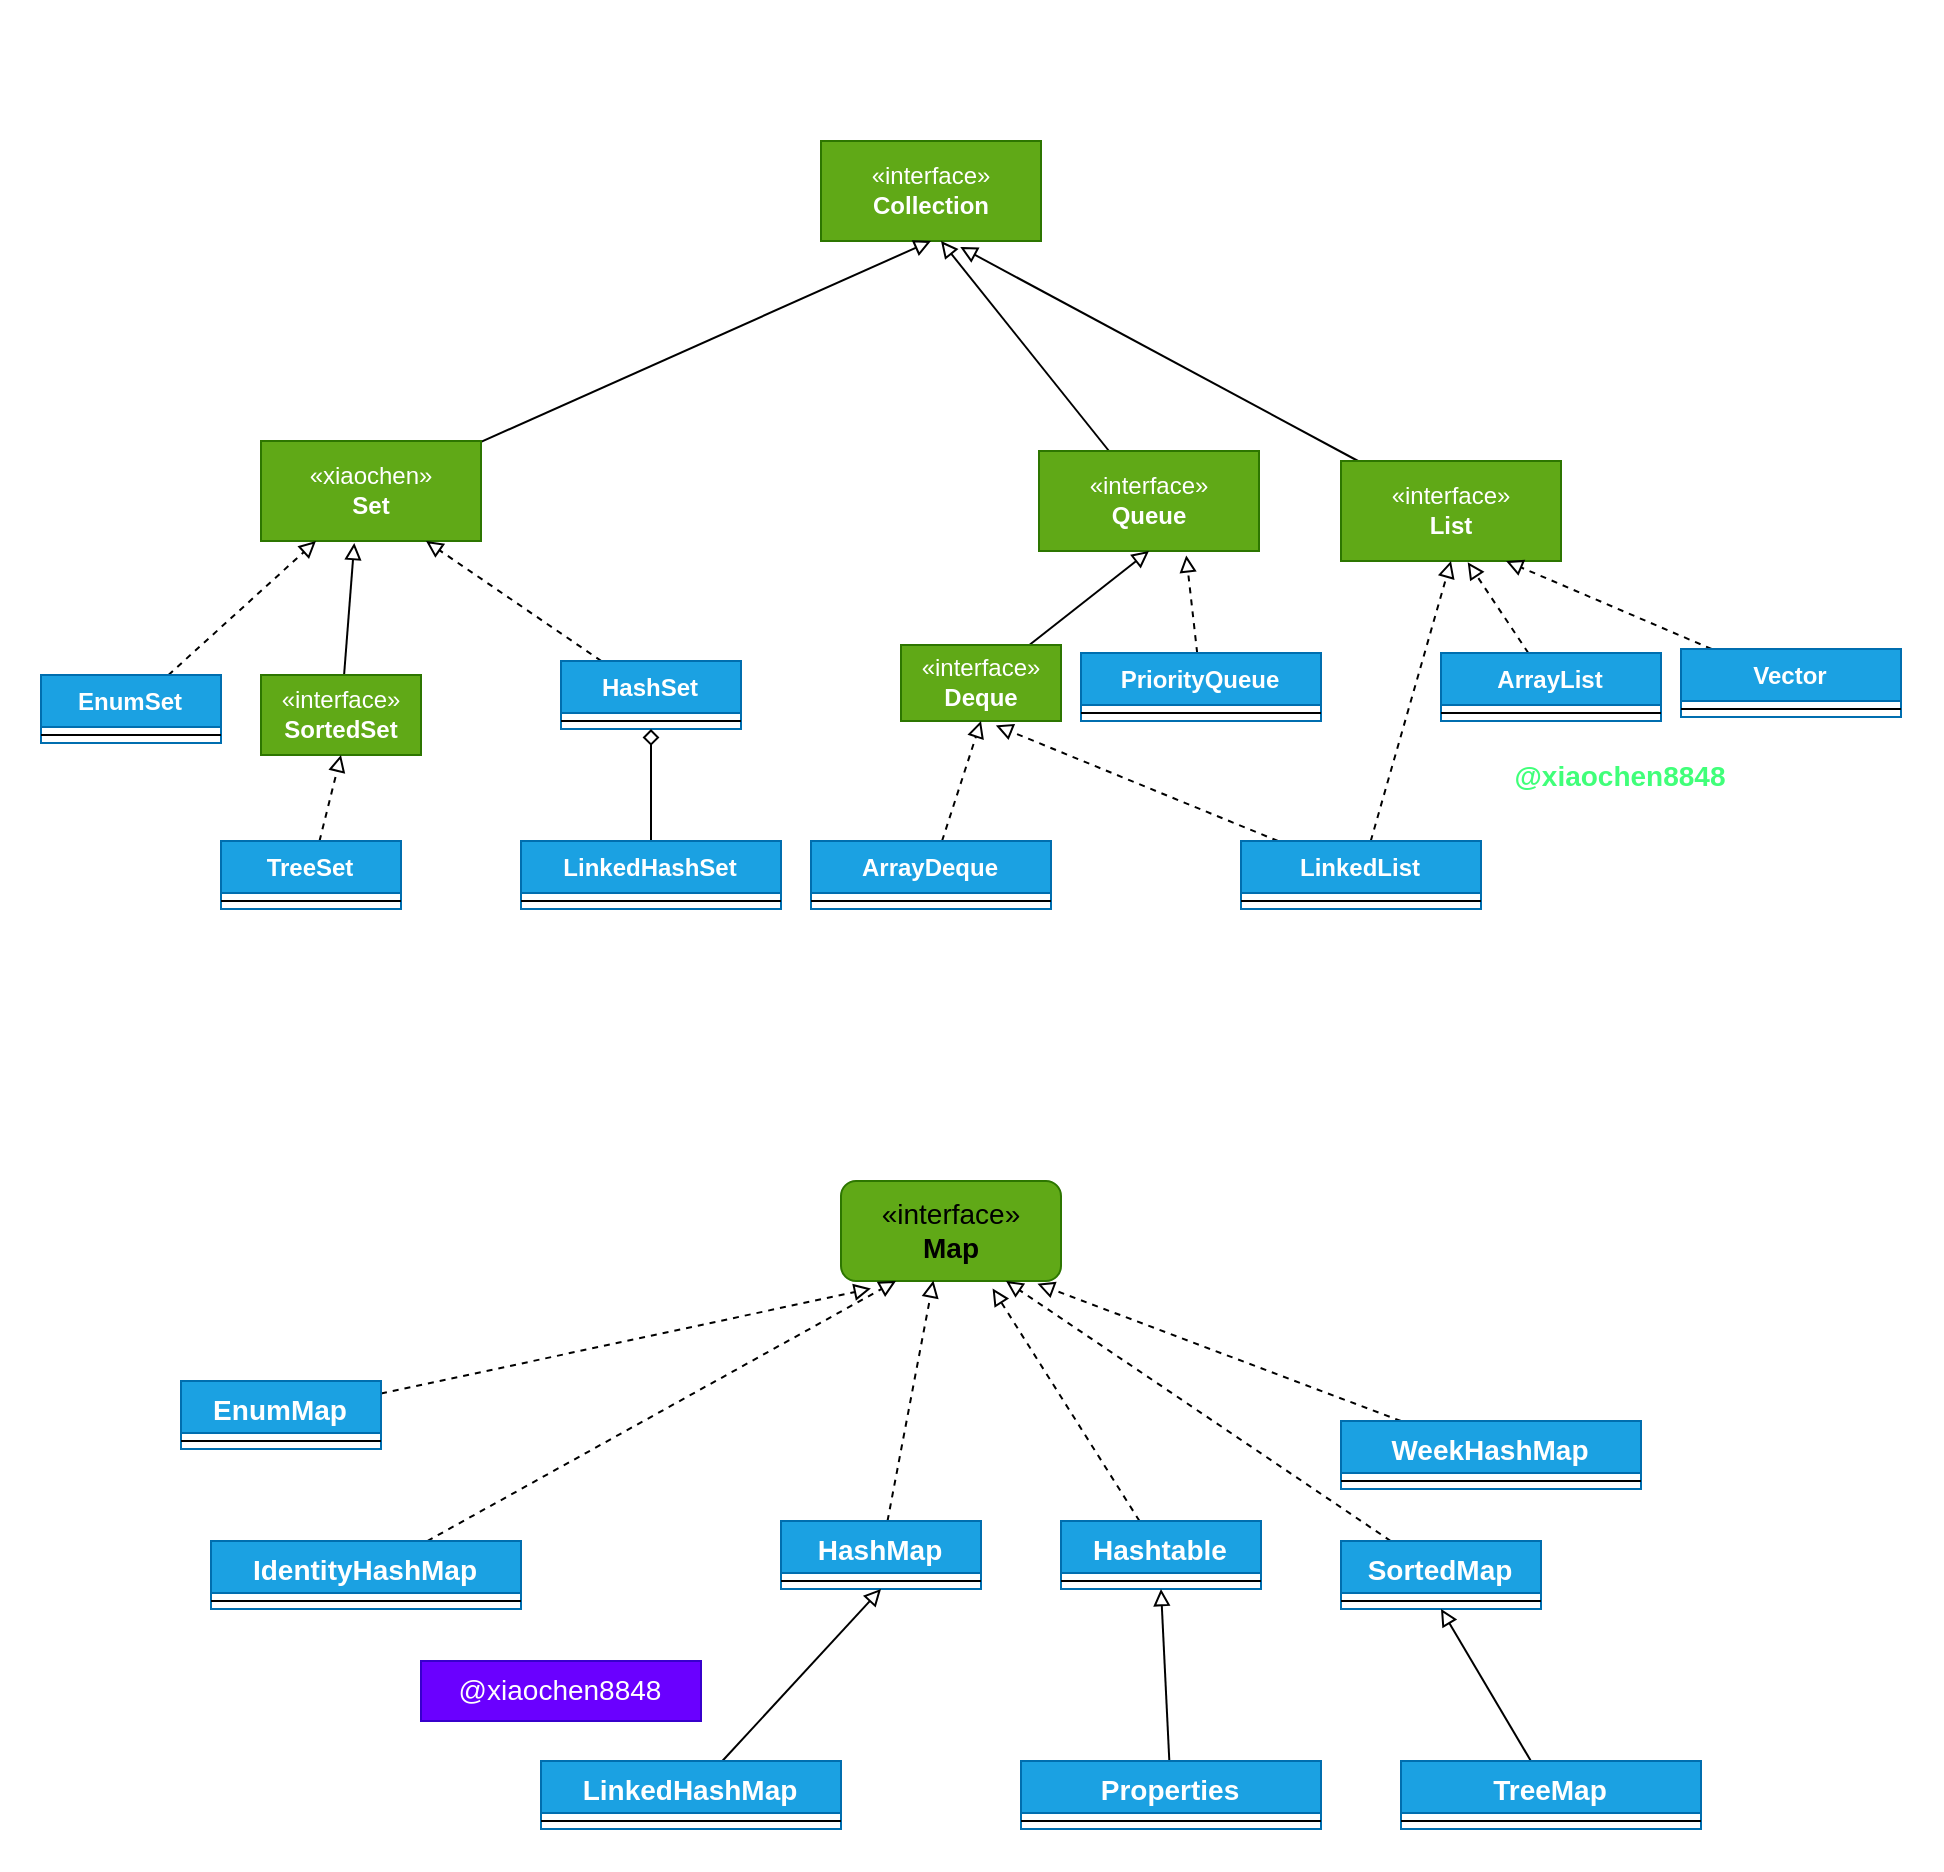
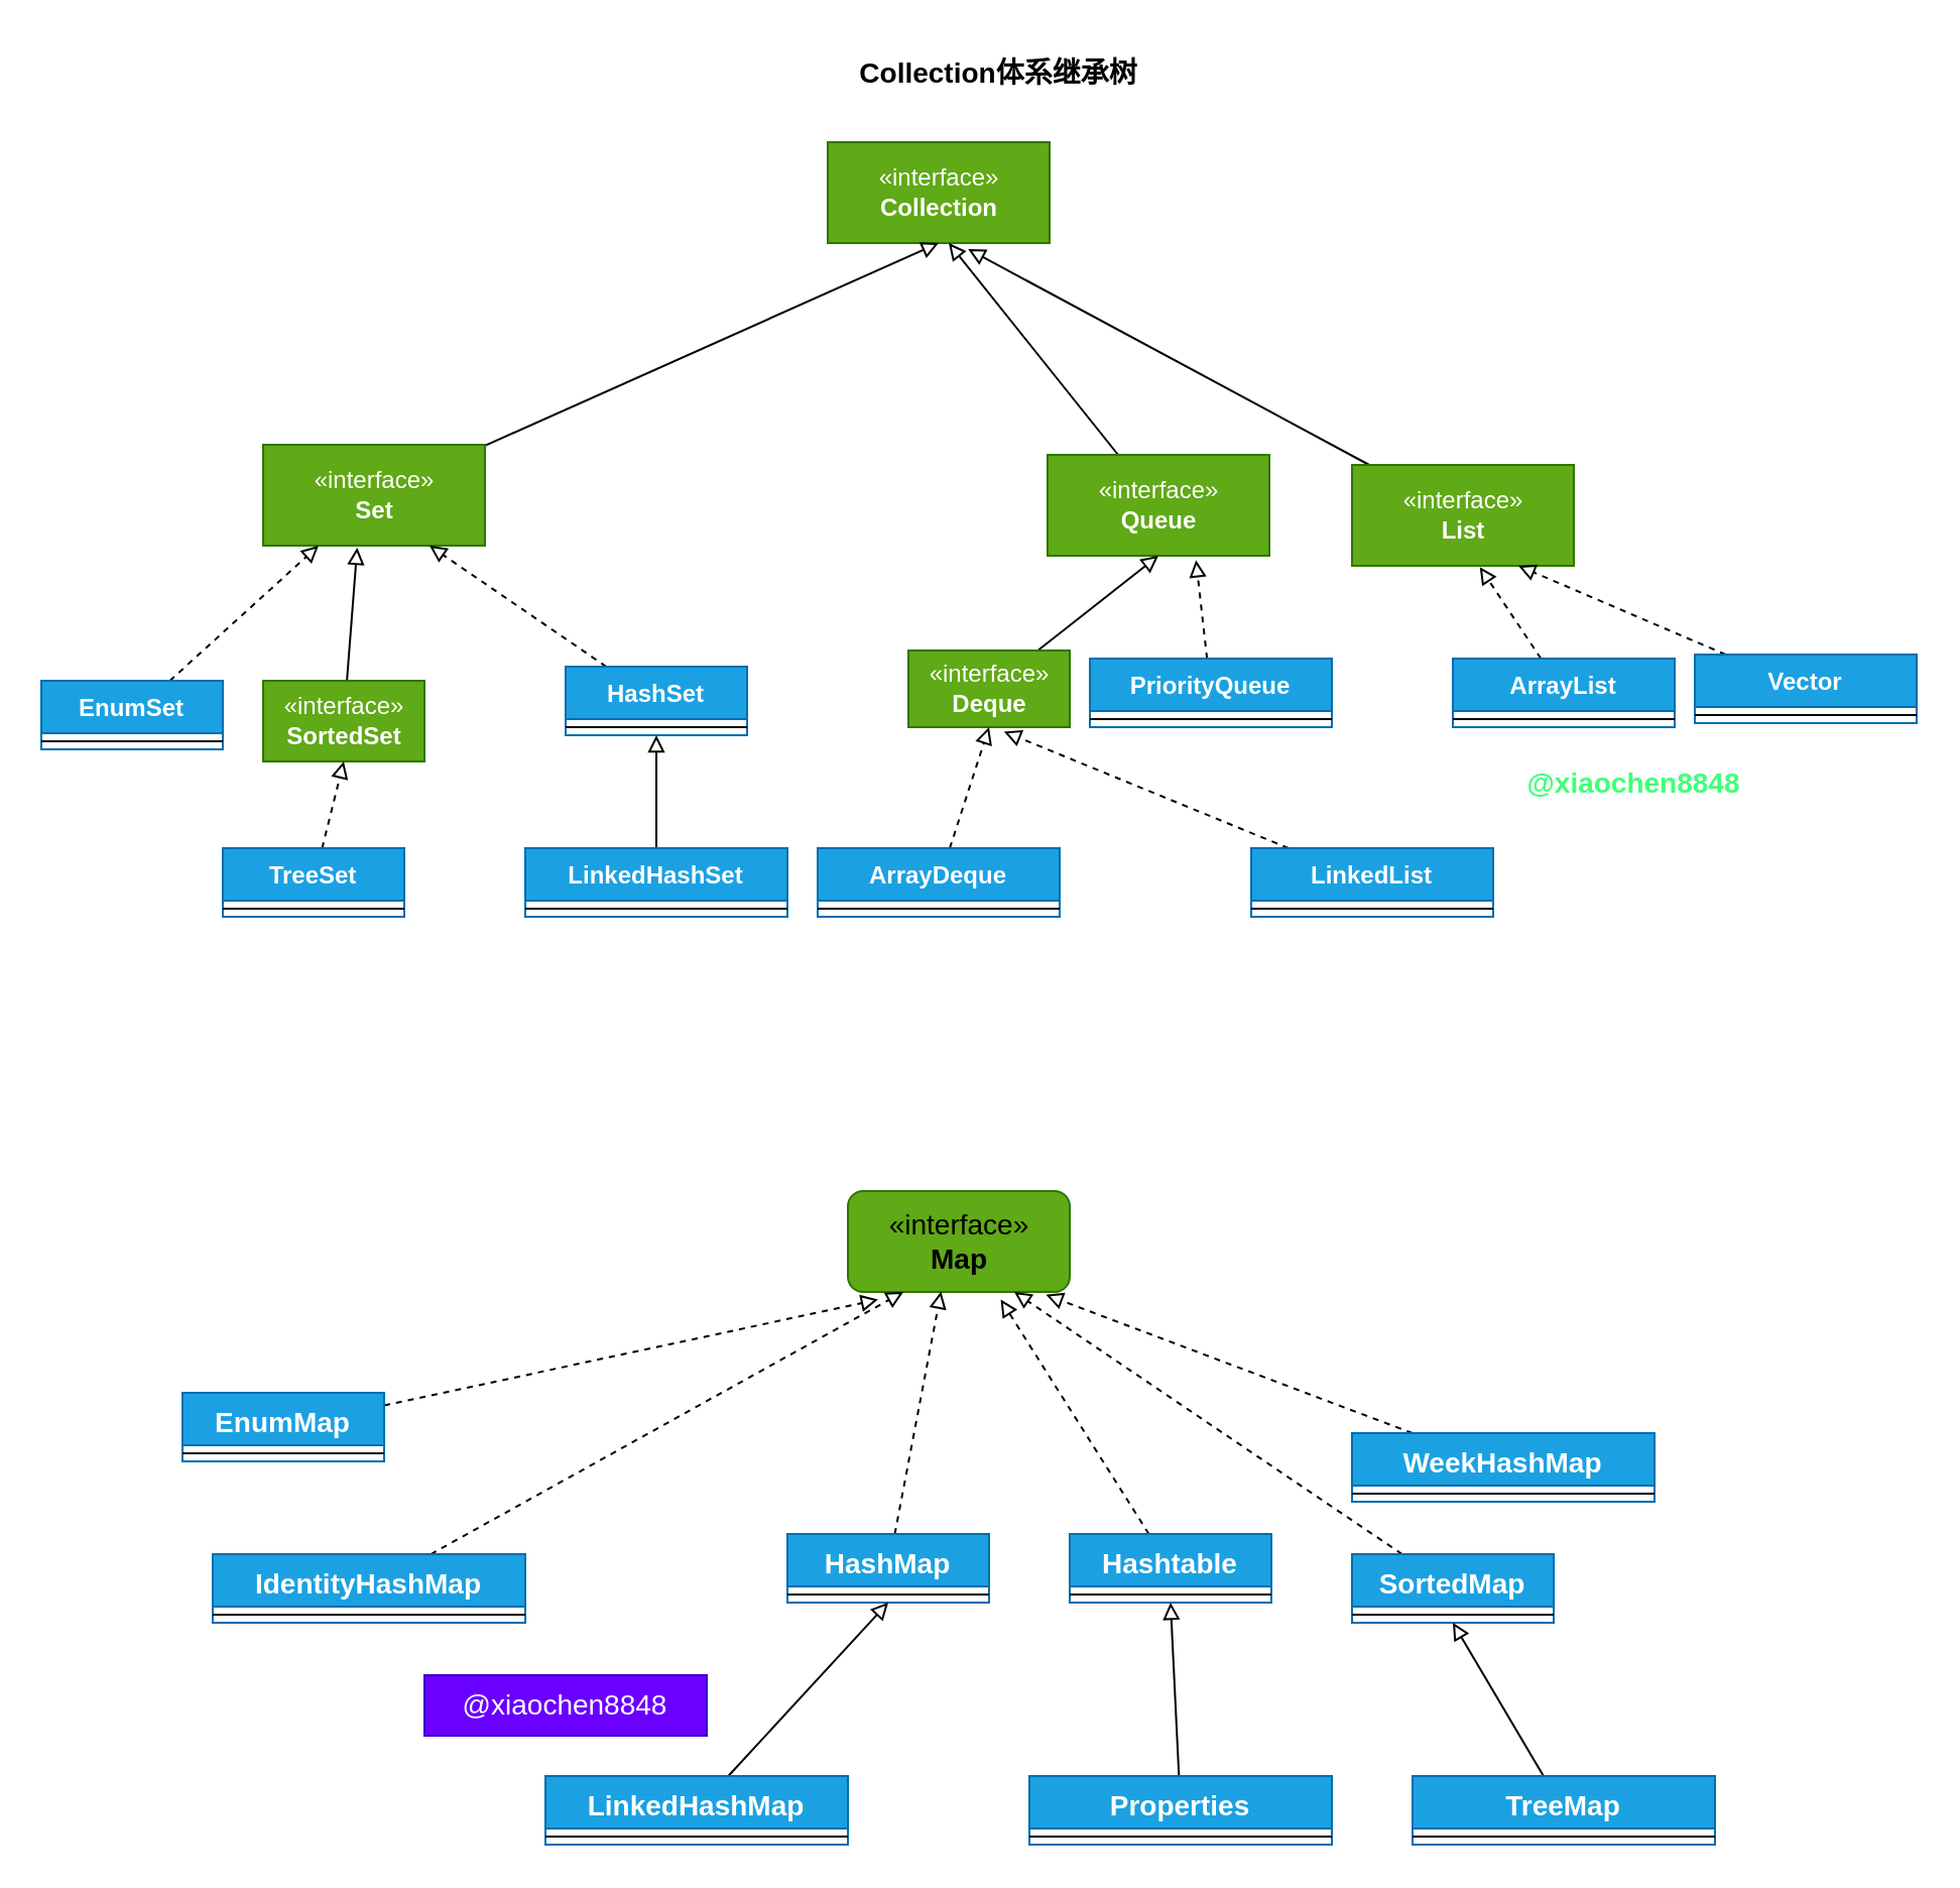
+ <mxCell id="42" value="Collection体系继承树" style="text;align=center;fontStyle=1;verticalAlign=middle;spacingLeft=3;spacingRight=3;strokeColor=none;rotatable=0;points=[[0,0.5],[1,0.5]];portConstraint=eastwest;fontSize=14;" vertex="1" parent="1"><mxGeometry x="390" y="20" width="210" height="30" as="geometry" /></mxCell>
- <mxCell id="4" value="«xiaochen»&lt;br&gt;&lt;b&gt;Set&lt;/b&gt;" style="html=1;fillColor=#60a917;fontColor=#ffffff;strokeColor=#2D7600;" vertex="1" parent="1"><mxGeometry x="130" y="220" width="110" height="50" as="geometry" /></mxCell>
+ <mxCell id="4" value="«interface»&lt;br&gt;&lt;b&gt;Set&lt;/b&gt;" style="html=1;fillColor=#60a917;fontColor=#ffffff;strokeColor=#2D7600;" vertex="1" parent="1"><mxGeometry x="130" y="220" width="110" height="50" as="geometry" /></mxCell>
- <mxCell id="33" style="edgeStyle=none;rounded=0;orthogonalLoop=1;jettySize=auto;html=1;entryX=0.5;entryY=1;entryDx=0;entryDy=0;dashed=1;endArrow=block;endFill=0;" edge="1" parent="1" source="34" target="8"><mxGeometry relative="1" as="geometry" /></mxCell>
- <mxCell id="20" style="edgeStyle=none;rounded=0;orthogonalLoop=1;jettySize=auto;html=1;entryX=0.5;entryY=1;entryDx=0;entryDy=0;endArrow=diamond;endFill=0;" edge="1" parent="1" source="21" target="15"><mxGeometry relative="1" as="geometry" /></mxCell>
+ <mxCell id="20" style="edgeStyle=none;rounded=0;orthogonalLoop=1;jettySize=auto;html=1;entryX=0.5;entryY=1;entryDx=0;entryDy=0;endArrow=block;endFill=0;" edge="1" parent="1" source="21" target="15"><mxGeometry relative="1" as="geometry" /></mxCell>
